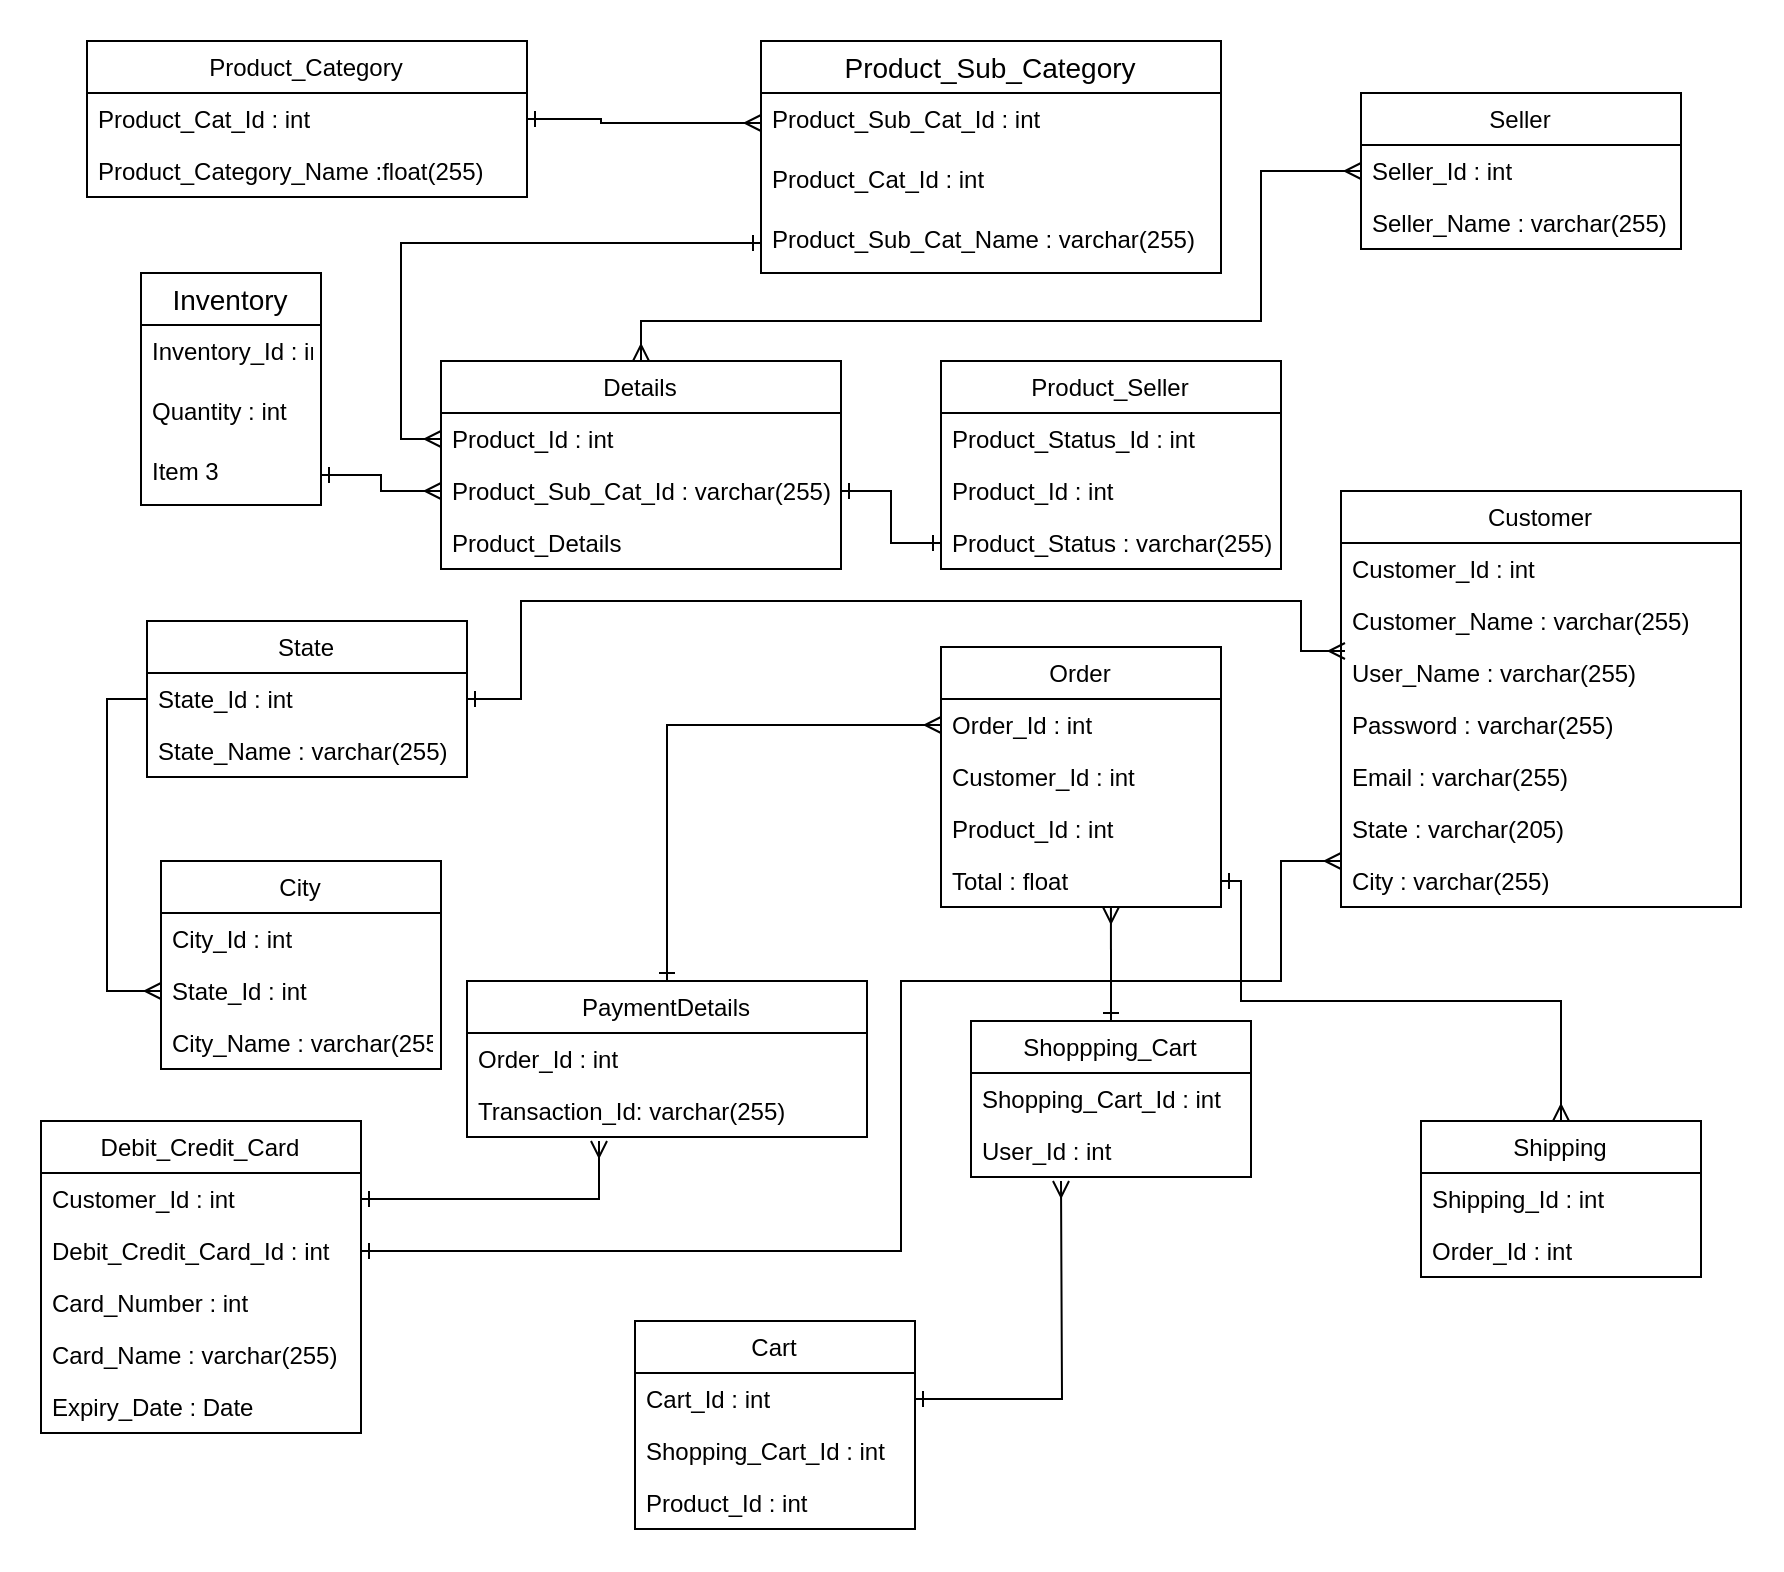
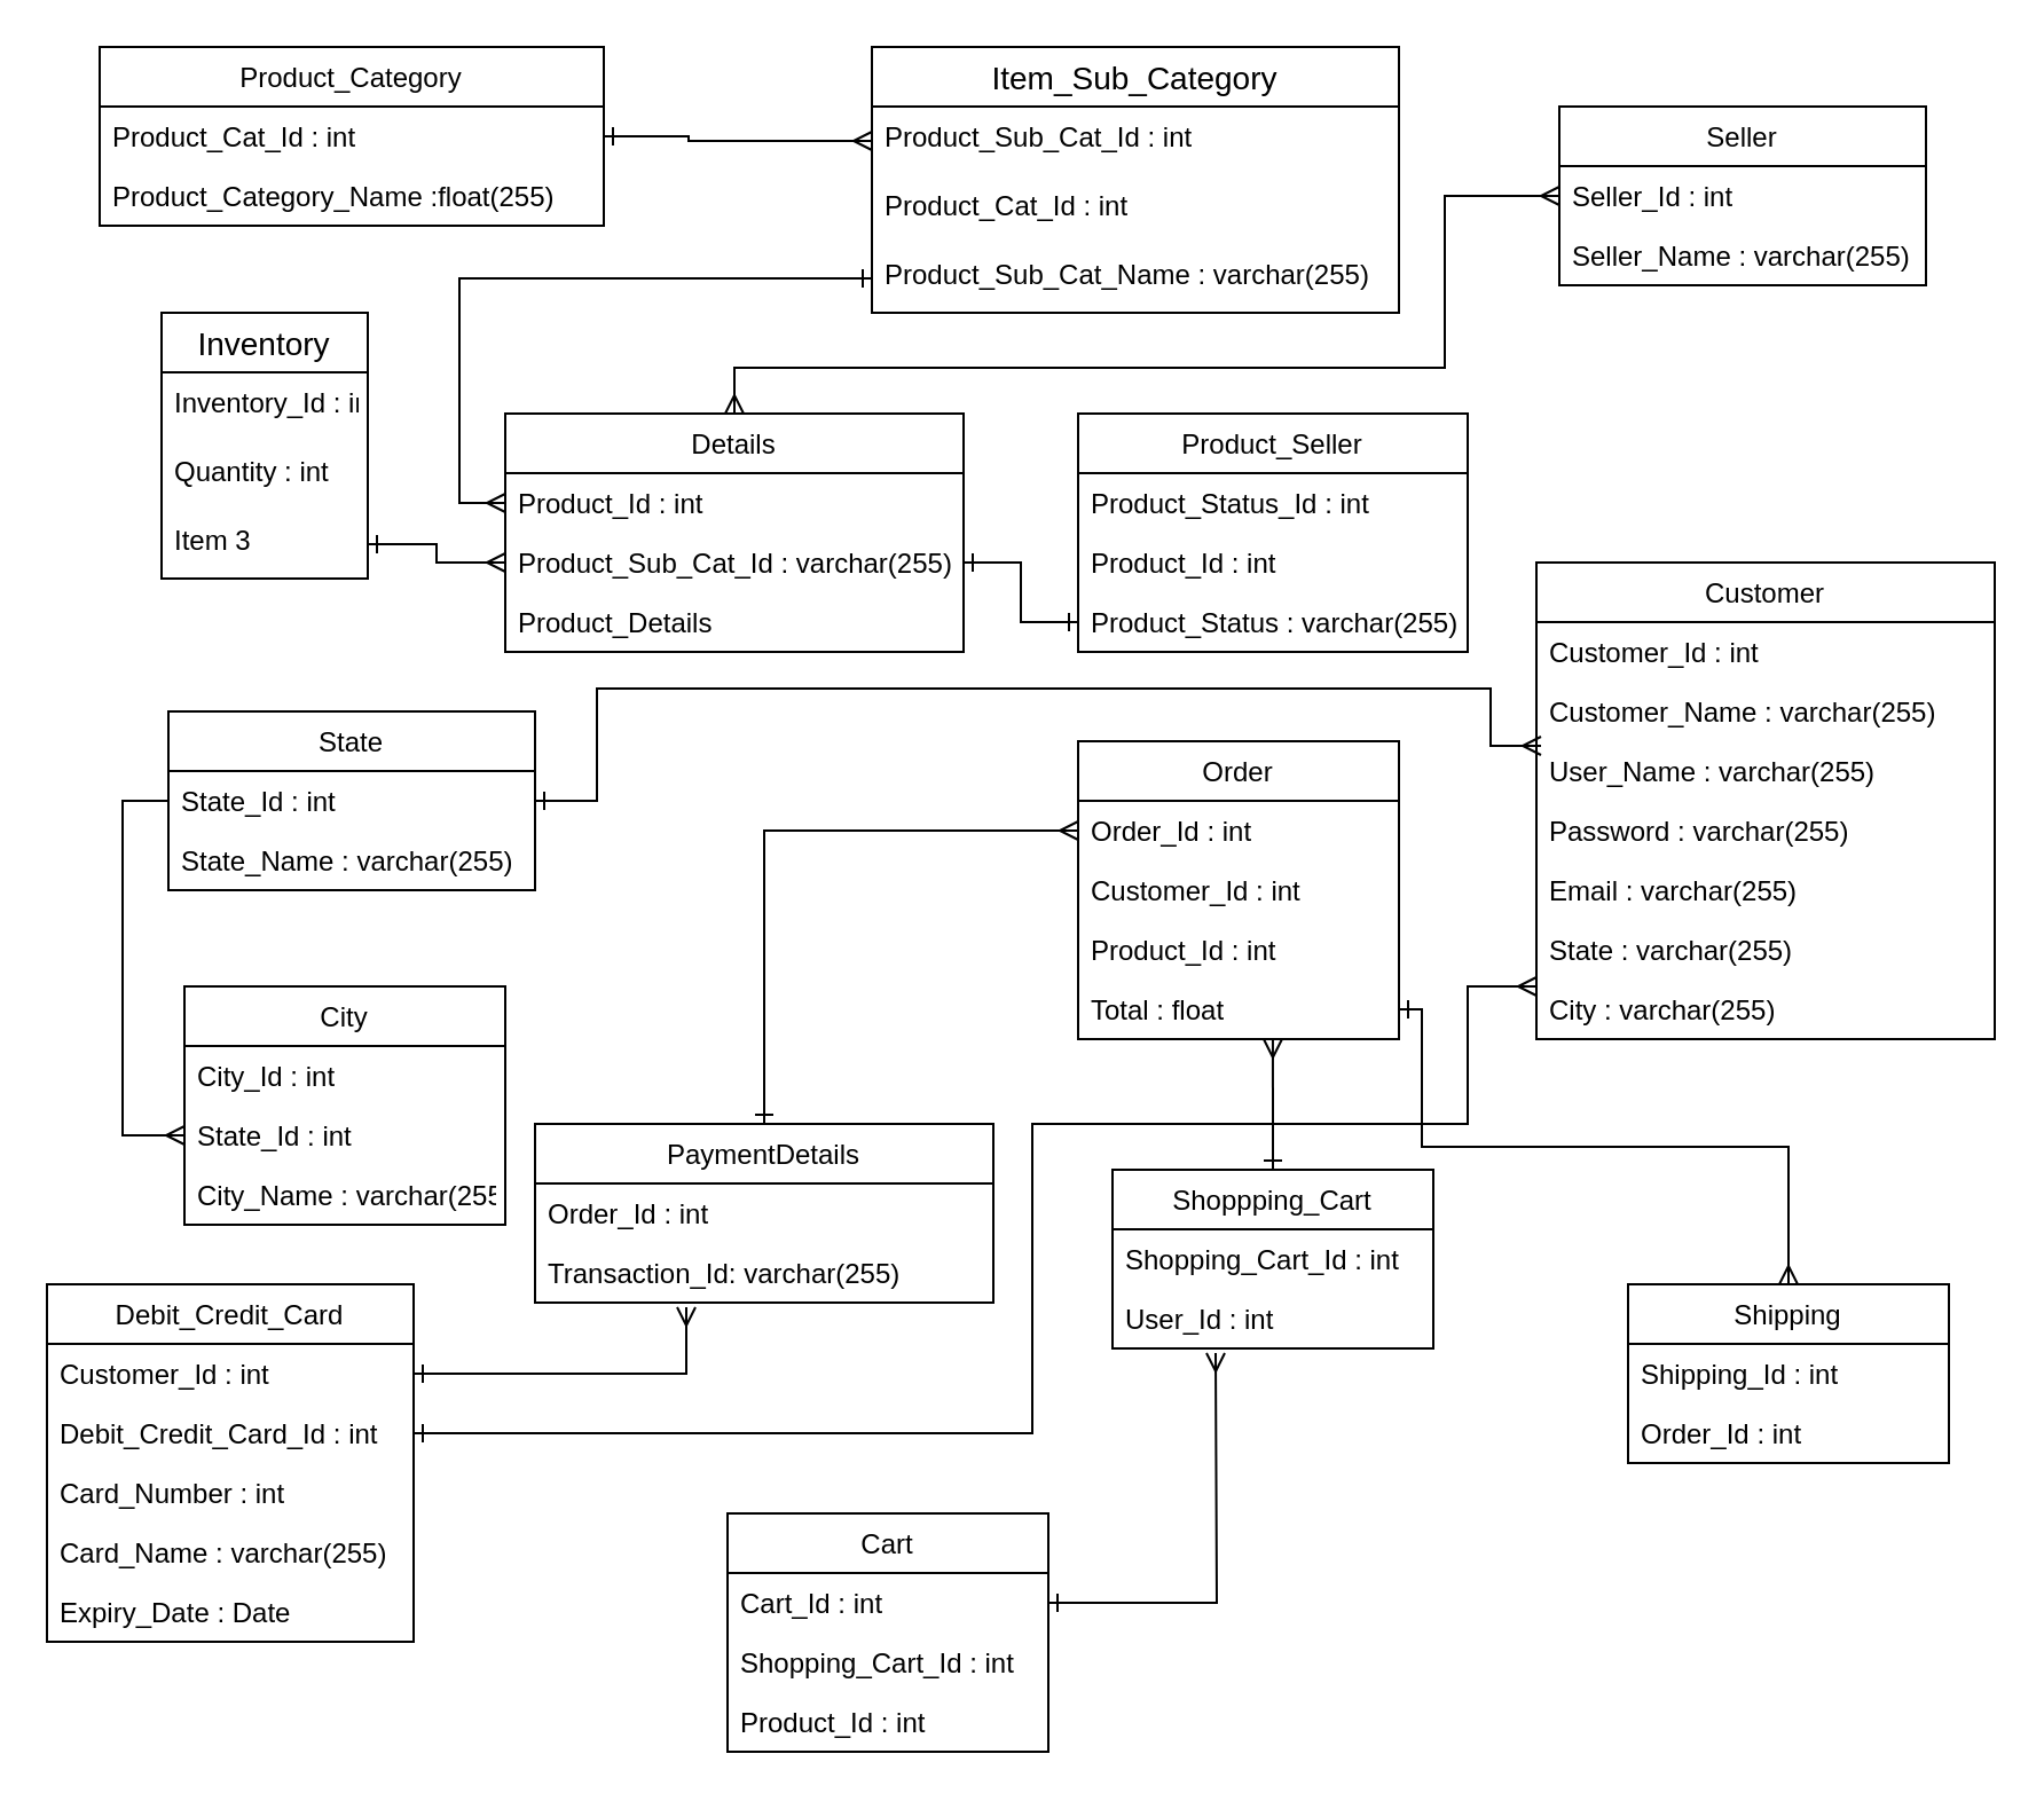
- <mxCell id="5" value="Product_Sub_Category" style="swimlane;fontStyle=0;childLayout=stackLayout;horizontal=1;startSize=26;horizontalStack=0;resizeParent=1;resizeParentMax=0;resizeLast=0;collapsible=1;marginBottom=0;align=center;fontSize=14;" parent="1" vertex="1"><mxGeometry x="380" y="20" width="230" height="116" as="geometry" /></mxCell>
+ <mxCell id="5" value="Item_Sub_Category" style="swimlane;fontStyle=0;childLayout=stackLayout;horizontal=1;startSize=26;horizontalStack=0;resizeParent=1;resizeParentMax=0;resizeLast=0;collapsible=1;marginBottom=0;align=center;fontSize=14;" parent="1" vertex="1"><mxGeometry x="380" y="20" width="230" height="116" as="geometry" /></mxCell>
- <mxCell id="23" value="State : varchar(205)" style="text;strokeColor=none;fillColor=none;align=left;verticalAlign=top;spacingLeft=4;spacingRight=4;overflow=hidden;rotatable=0;points=[[0,0.5],[1,0.5]];portConstraint=eastwest;" parent="17" vertex="1"><mxGeometry y="156" width="200" height="26" as="geometry" /></mxCell>
+ <mxCell id="23" value="State : varchar(255)" style="text;strokeColor=none;fillColor=none;align=left;verticalAlign=top;spacingLeft=4;spacingRight=4;overflow=hidden;rotatable=0;points=[[0,0.5],[1,0.5]];portConstraint=eastwest;" parent="17" vertex="1"><mxGeometry y="156" width="200" height="26" as="geometry" /></mxCell>
